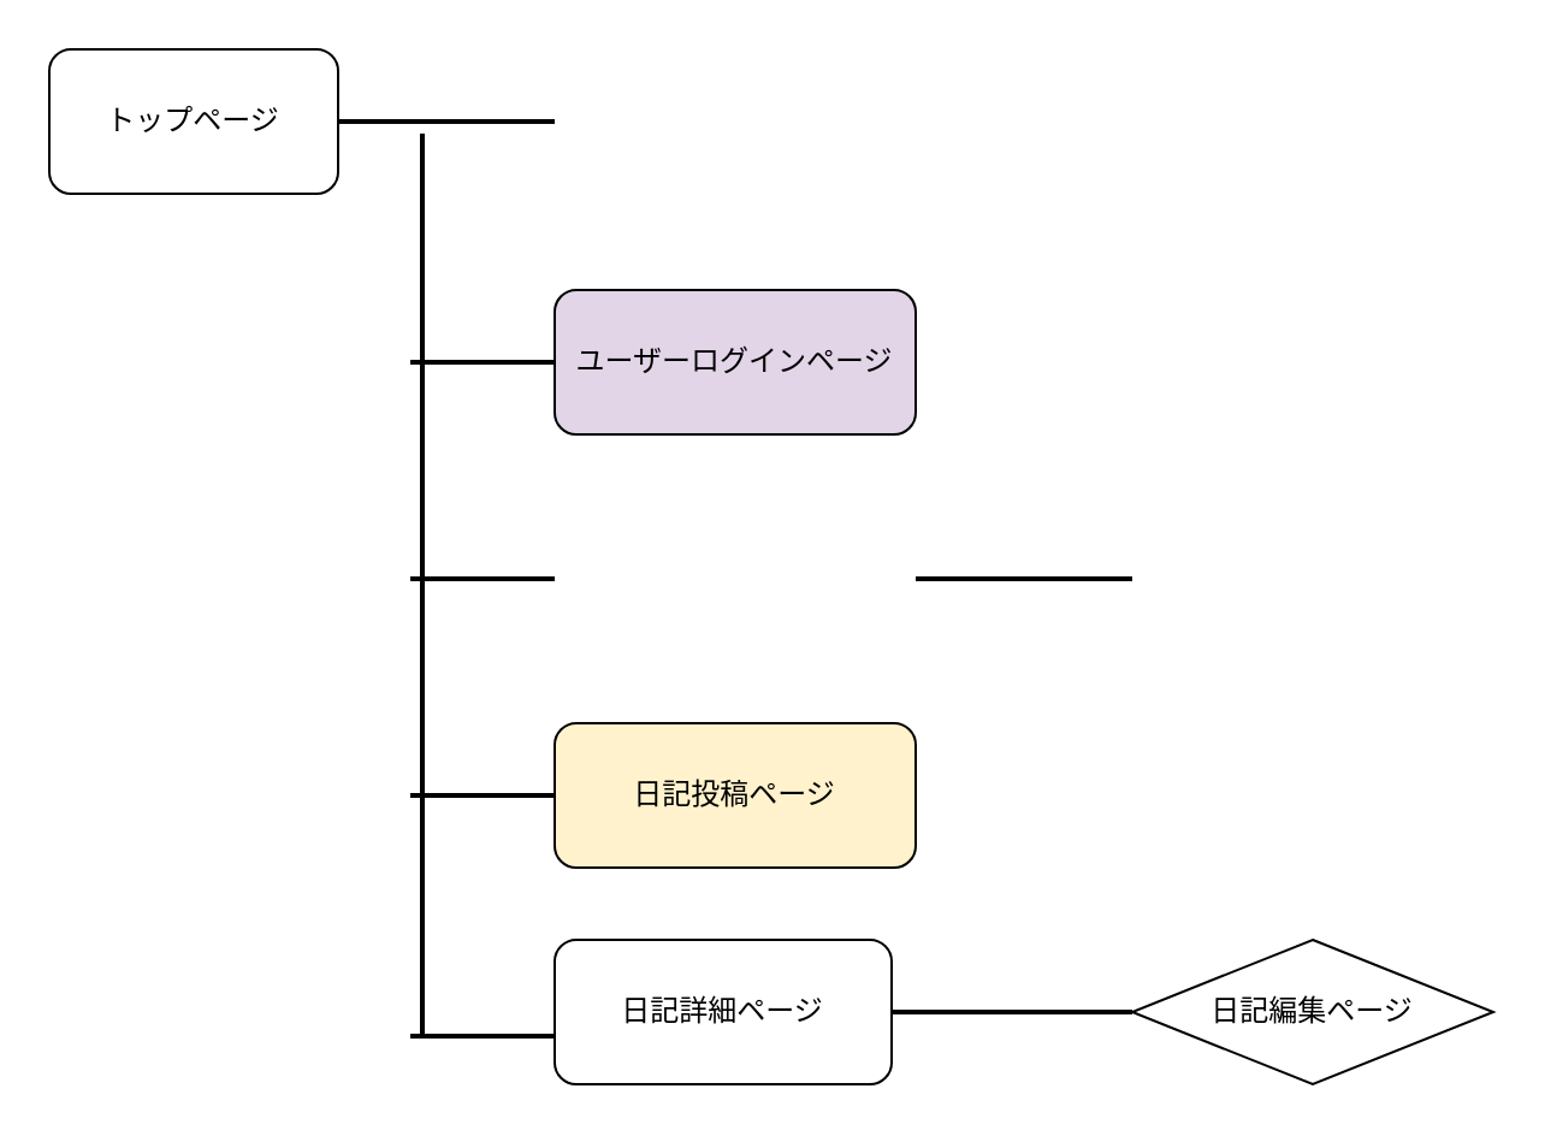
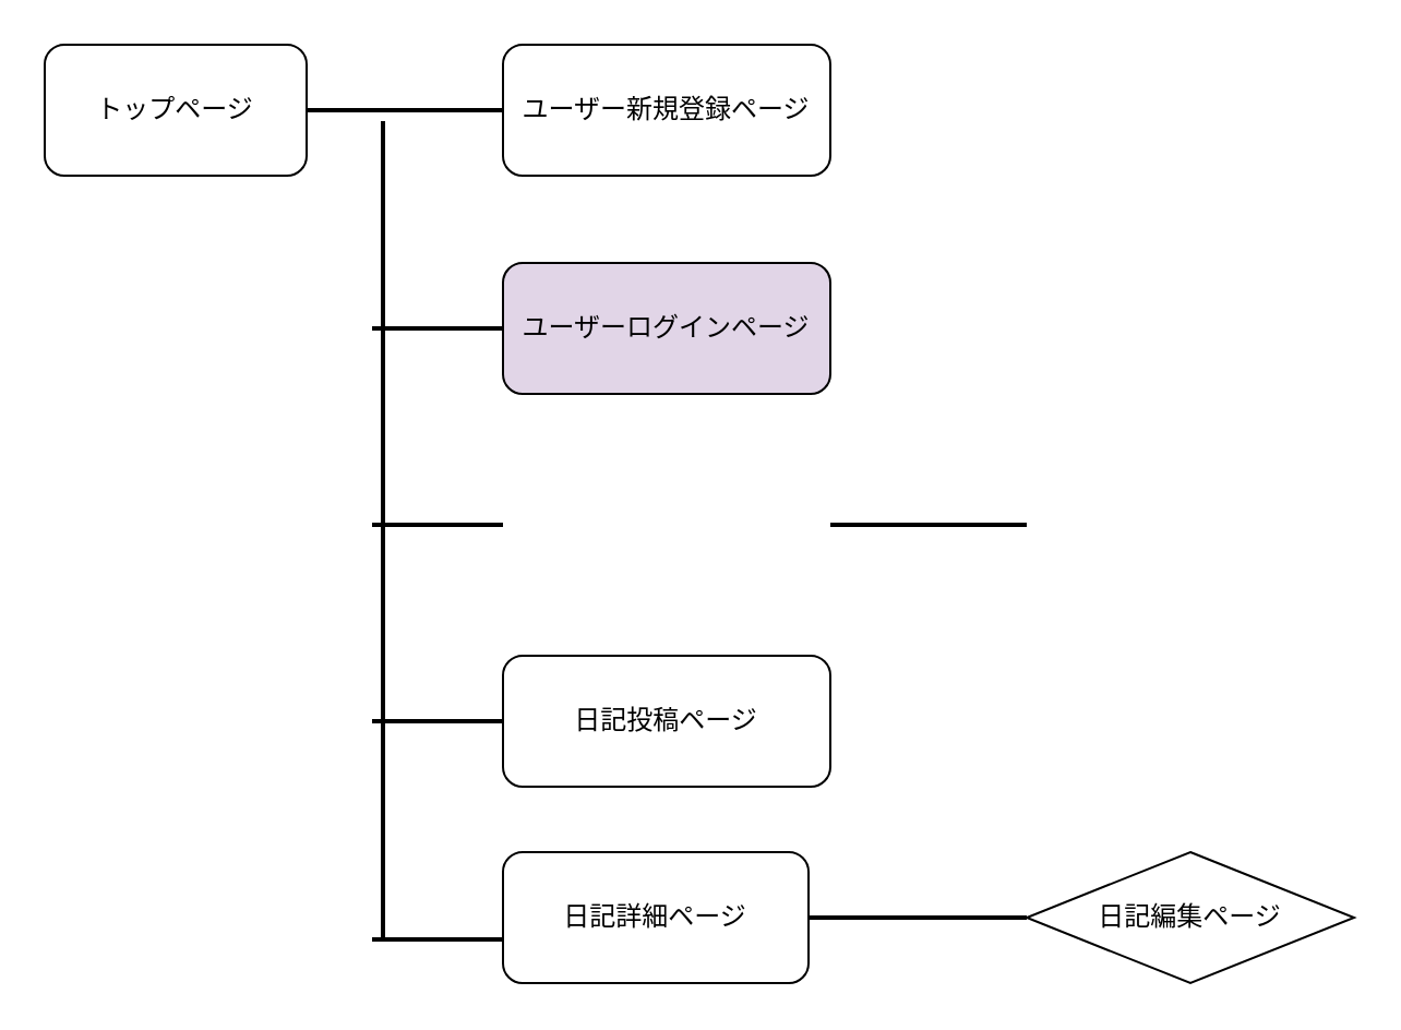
+ <mxCell id="3" value="ユーザー新規登録ページ" style="rounded=1;whiteSpace=wrap;html=1;" vertex="1" parent="1"><mxGeometry x="230" y="20" width="150" height="60" as="geometry" /></mxCell>
- <mxCell id="6" value="日記投稿ページ" style="rounded=1;whiteSpace=wrap;html=1;fillColor=#fff2cc;" vertex="1" parent="1"><mxGeometry x="230" y="300" width="150" height="60" as="geometry" /></mxCell>
+ <mxCell id="6" value="日記投稿ページ" style="rounded=1;whiteSpace=wrap;html=1;" vertex="1" parent="1"><mxGeometry x="230" y="300" width="150" height="60" as="geometry" /></mxCell>
